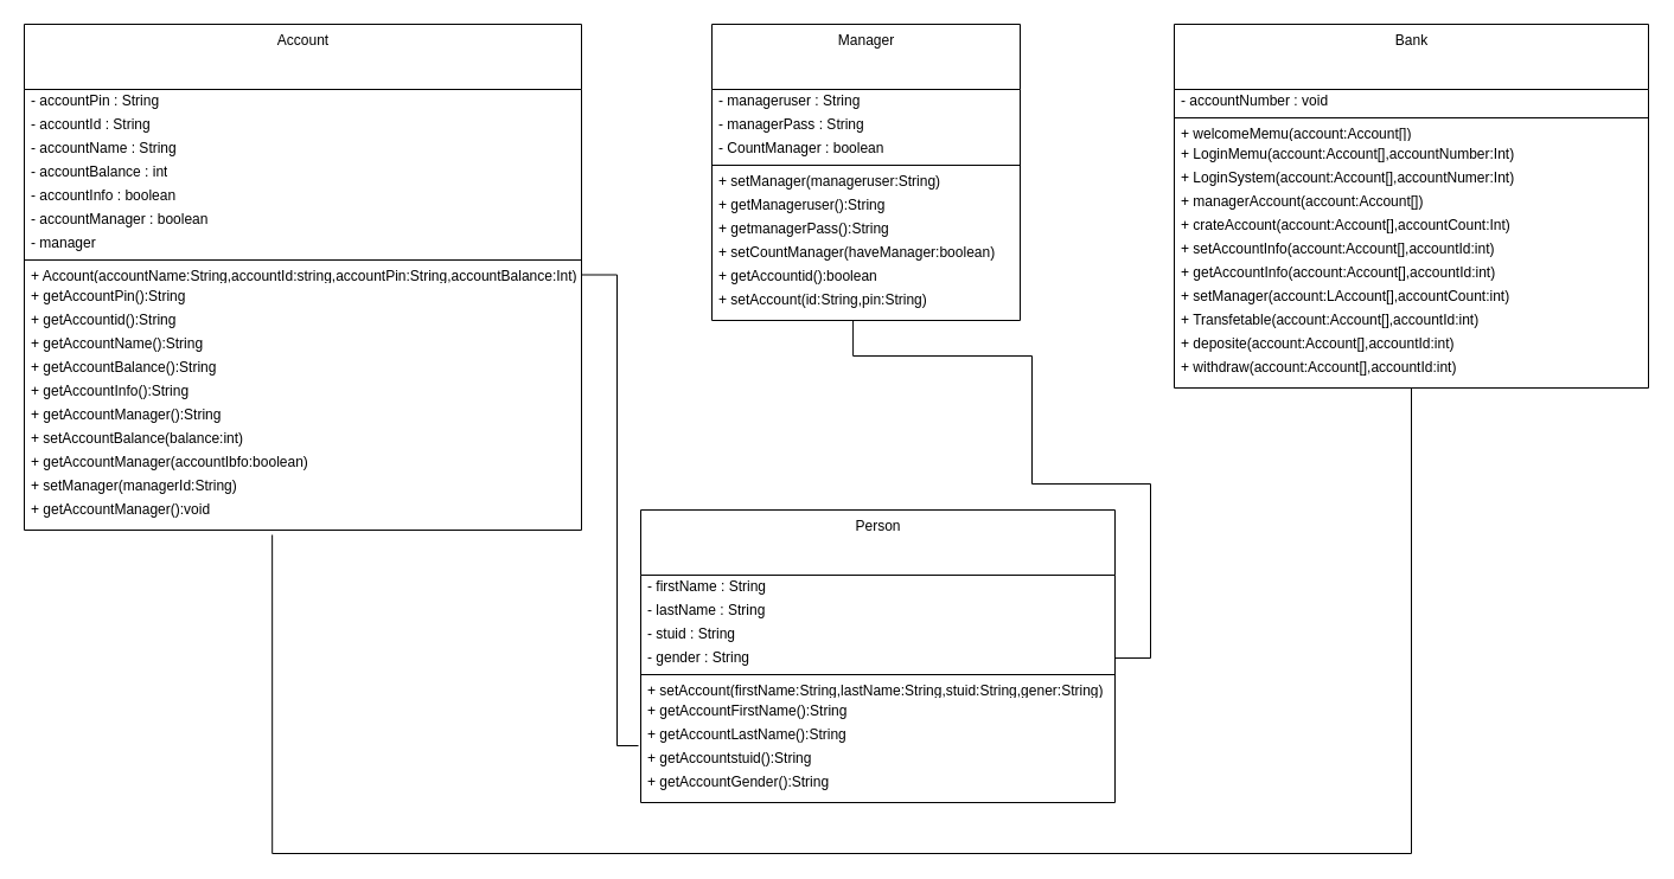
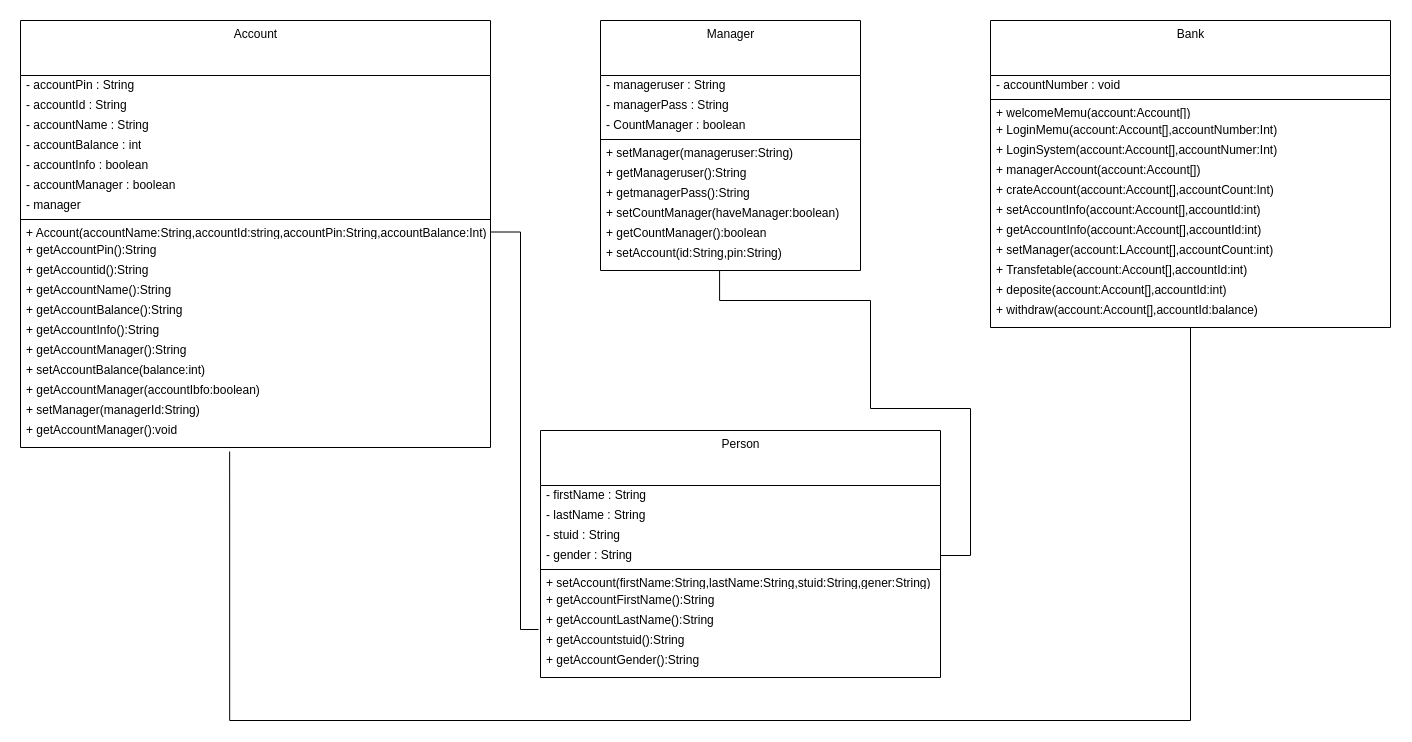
- <mxCell id="11" value="+ getAccountid():boolean" style="text;html=1;strokeColor=none;fillColor=none;align=left;verticalAlign=middle;spacingLeft=4;spacingRight=4;overflow=hidden;rotatable=0;points=[[0,0.5],[1,0.5]];portConstraint=eastwest;" vertex="1" parent="2"><mxGeometry y="203" width="260" height="20" as="geometry" /></mxCell>
+ <mxCell id="11" value="+ getCountManager():boolean" style="text;html=1;strokeColor=none;fillColor=none;align=left;verticalAlign=middle;spacingLeft=4;spacingRight=4;overflow=hidden;rotatable=0;points=[[0,0.5],[1,0.5]];portConstraint=eastwest;" vertex="1" parent="2"><mxGeometry y="203" width="260" height="20" as="geometry" /></mxCell>
- <mxCell id="61" value="+ withdraw(account:Account[],accountId:int)" style="text;html=1;strokeColor=none;fillColor=none;align=left;verticalAlign=middle;spacingLeft=4;spacingRight=4;overflow=hidden;rotatable=0;points=[[0,0.5],[1,0.5]];portConstraint=eastwest;" vertex="1" parent="48"><mxGeometry y="280" width="400" height="20" as="geometry" /></mxCell>
+ <mxCell id="61" value="+ withdraw(account:Account[],accountId:balance)" style="text;html=1;strokeColor=none;fillColor=none;align=left;verticalAlign=middle;spacingLeft=4;spacingRight=4;overflow=hidden;rotatable=0;points=[[0,0.5],[1,0.5]];portConstraint=eastwest;" vertex="1" parent="48"><mxGeometry y="280" width="400" height="20" as="geometry" /></mxCell>
